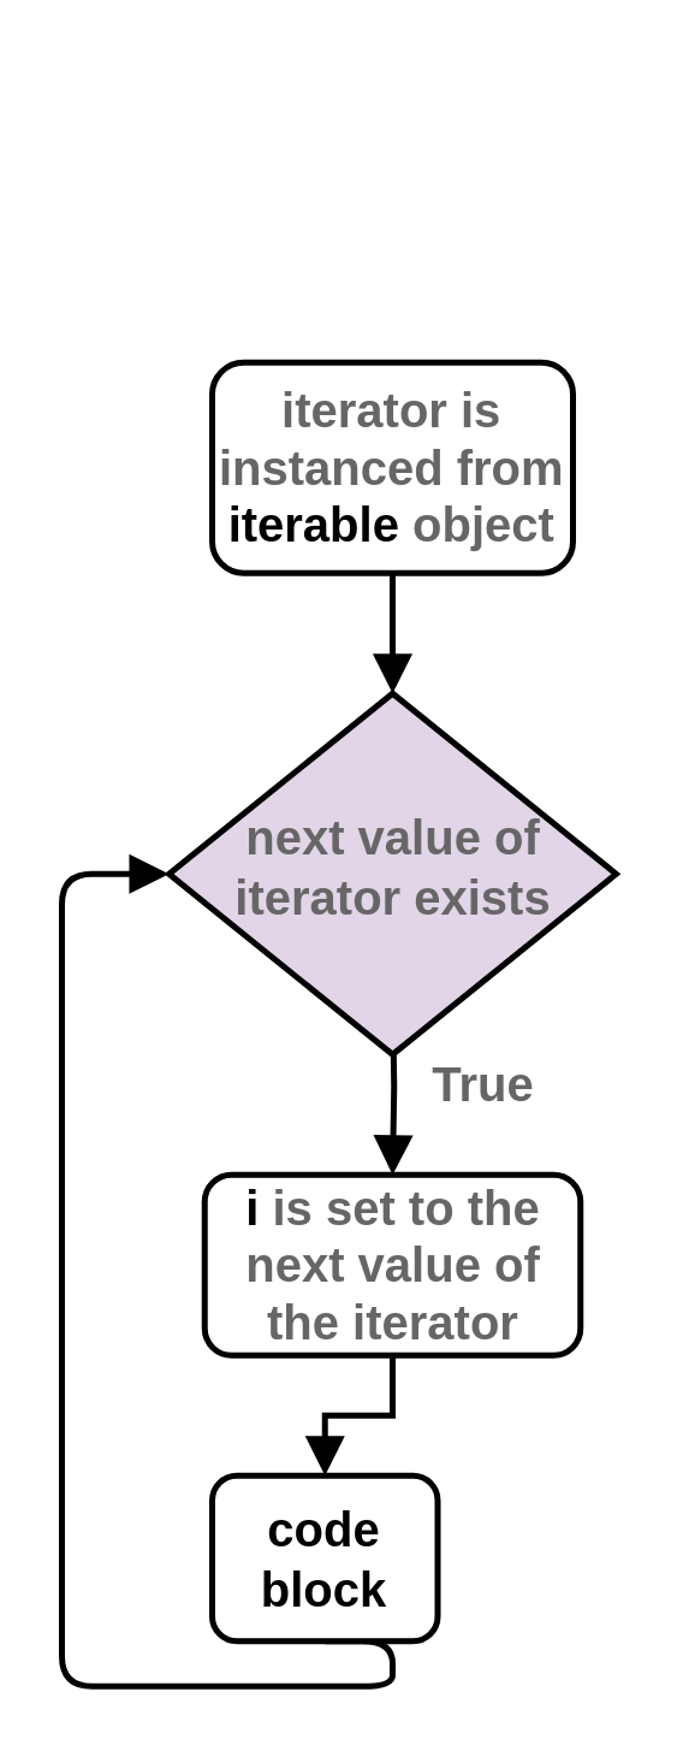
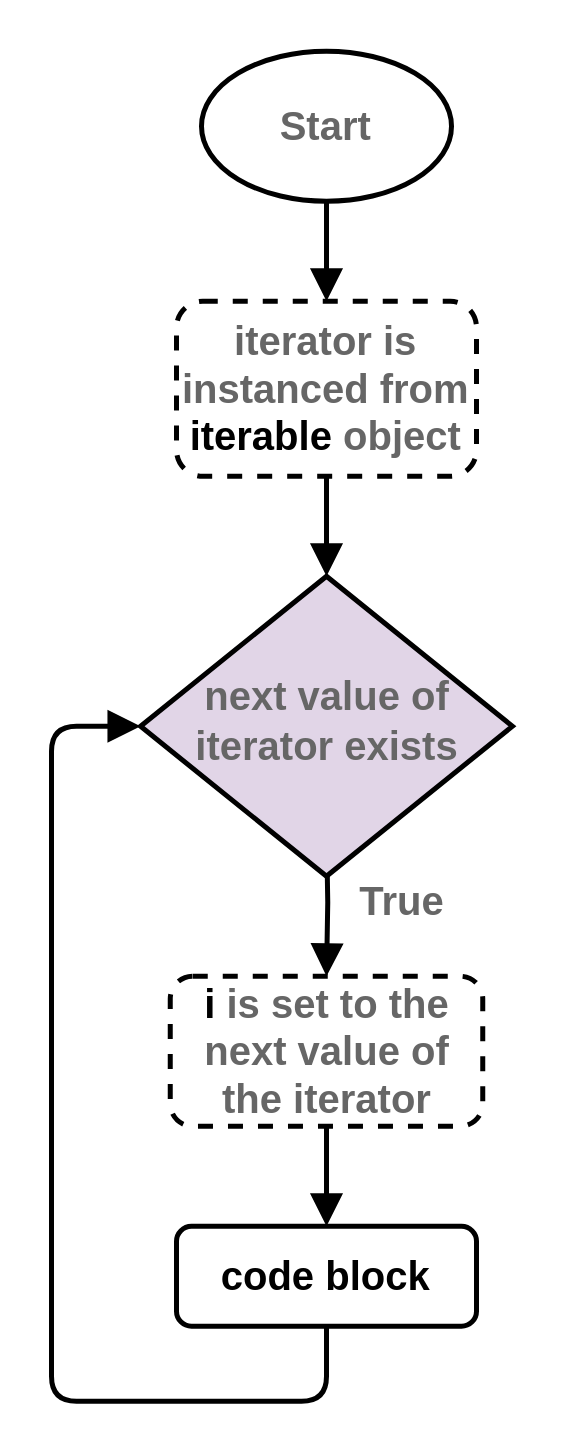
+ <mxCell id="5" value="&lt;font color=&quot;#666666&quot;&gt;Start&lt;/font&gt;" style="strokeWidth=2;html=1;shape=mxgraph.flowchart.start_1;whiteSpace=wrap;fontSize=16;fontStyle=1" parent="1" vertex="1"><mxGeometry x="80" y="20" width="100" height="60" as="geometry" /></mxCell>
+ <mxCell id="11" value="" style="rounded=0;html=1;jettySize=auto;orthogonalLoop=1;fontSize=16;endArrow=block;endFill=1;endSize=8;strokeWidth=2;shadow=0;labelBackgroundColor=none;edgeStyle=orthogonalEdgeStyle;fontStyle=1;entryX=0.5;entryY=0;entryDx=0;entryDy=0;exitX=0.5;exitY=1;exitDx=0;exitDy=0;exitPerimeter=0;" edge="1" parent="1" source="5" target="10"><mxGeometry relative="1" as="geometry"><mxPoint x="129.76" y="60" as="sourcePoint" /><mxPoint x="129.755" y="100" as="targetPoint" /></mxGeometry></mxCell>
- <mxCell id="10" value="&lt;font color=&quot;#666666&quot;&gt;iterator is instanced from&lt;/font&gt; iterable &lt;font color=&quot;#666666&quot;&gt;object&lt;/font&gt;" style="rounded=1;whiteSpace=wrap;html=1;fontSize=16;glass=0;strokeWidth=2;shadow=0;fontStyle=1" vertex="1" parent="1"><mxGeometry x="70" y="120" width="120" height="70" as="geometry" /></mxCell>
+ <mxCell id="10" value="&lt;font color=&quot;#666666&quot;&gt;iterator is instanced from&lt;/font&gt; iterable &lt;font color=&quot;#666666&quot;&gt;object&lt;/font&gt;" style="rounded=1;whiteSpace=wrap;html=1;fontSize=16;glass=0;strokeWidth=2;shadow=0;fontStyle=1;dashed=1;" vertex="1" parent="1"><mxGeometry x="70" y="120" width="120" height="70" as="geometry" /></mxCell>
- <mxCell id="8" value="i &lt;font color=&quot;#666666&quot;&gt;is set to the next value of the iterator&lt;/font&gt;" style="rounded=1;whiteSpace=wrap;html=1;fontSize=16;glass=0;strokeWidth=2;shadow=0;fontStyle=1" vertex="1" parent="1"><mxGeometry x="67.5" y="390" width="125" height="60" as="geometry" /></mxCell>
+ <mxCell id="8" value="i &lt;font color=&quot;#666666&quot;&gt;is set to the next value of the iterator&lt;/font&gt;" style="rounded=1;whiteSpace=wrap;html=1;fontSize=16;glass=0;strokeWidth=2;shadow=0;fontStyle=1;dashed=1;" vertex="1" parent="1"><mxGeometry x="67.5" y="390" width="125" height="60" as="geometry" /></mxCell>
- <mxCell id="6" value="&lt;div&gt;code block&lt;/div&gt;" style="rounded=1;whiteSpace=wrap;html=1;fontSize=16;glass=0;strokeWidth=2;shadow=0;fontStyle=1" parent="1" vertex="1"><mxGeometry x="70" y="490" width="75" height="55" as="geometry" /></mxCell>
+ <mxCell id="6" value="&lt;div&gt;code block&lt;/div&gt;" style="rounded=1;whiteSpace=wrap;html=1;fontSize=16;glass=0;strokeWidth=2;shadow=0;fontStyle=1" parent="1" vertex="1"><mxGeometry x="70" y="490" width="120" height="40" as="geometry" /></mxCell>
